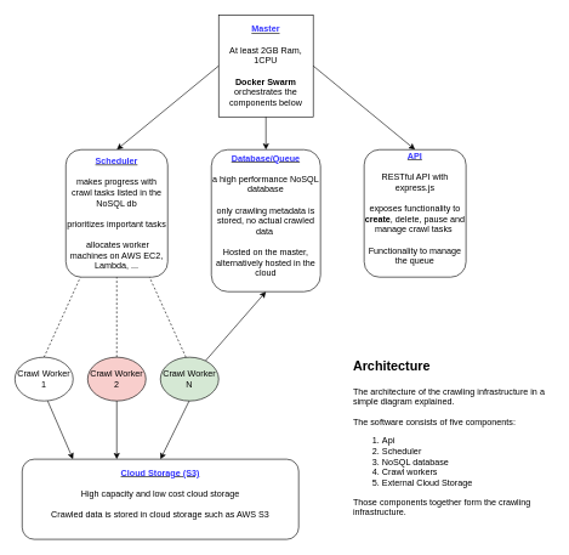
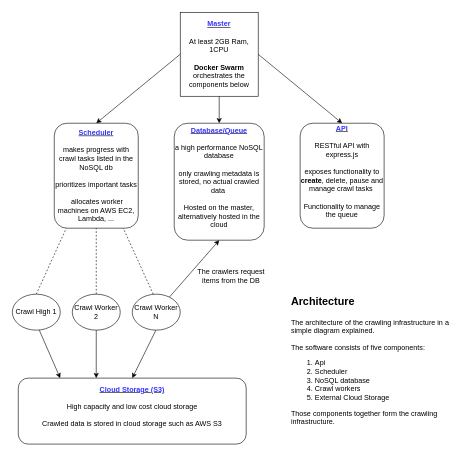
+ <mxCell id="16" value="The crawlers request items from the DB" style="text;html=1;strokeColor=none;fillColor=none;align=center;verticalAlign=middle;whiteSpace=wrap;rounded=0;" parent="1" vertex="1"><mxGeometry x="320" y="440" width="130" height="40" as="geometry" /></mxCell>
- <mxCell id="12" value="Crawl Worker 1" style="ellipse;whiteSpace=wrap;html=1;" parent="1" vertex="1"><mxGeometry x="20" y="490" width="80" height="60" as="geometry" /></mxCell>
+ <mxCell id="12" value="Crawl High 1" style="ellipse;whiteSpace=wrap;html=1;" parent="1" vertex="1"><mxGeometry x="20" y="490" width="80" height="60" as="geometry" /></mxCell>
- <mxCell id="13" value="Crawl Worker 2" style="ellipse;whiteSpace=wrap;html=1;fillColor=#f8cecc;" parent="1" vertex="1"><mxGeometry x="120" y="490" width="80" height="60" as="geometry" /></mxCell>
+ <mxCell id="13" value="Crawl Worker 2" style="ellipse;whiteSpace=wrap;html=1;" parent="1" vertex="1"><mxGeometry x="120" y="490" width="80" height="60" as="geometry" /></mxCell>
- <mxCell id="14" value="Crawl Worker N" style="ellipse;whiteSpace=wrap;html=1;fillColor=#d5e8d4;" parent="1" vertex="1"><mxGeometry x="220" y="490" width="80" height="60" as="geometry" /></mxCell>
+ <mxCell id="14" value="Crawl Worker N" style="ellipse;whiteSpace=wrap;html=1;" parent="1" vertex="1"><mxGeometry x="220" y="490" width="80" height="60" as="geometry" /></mxCell>
